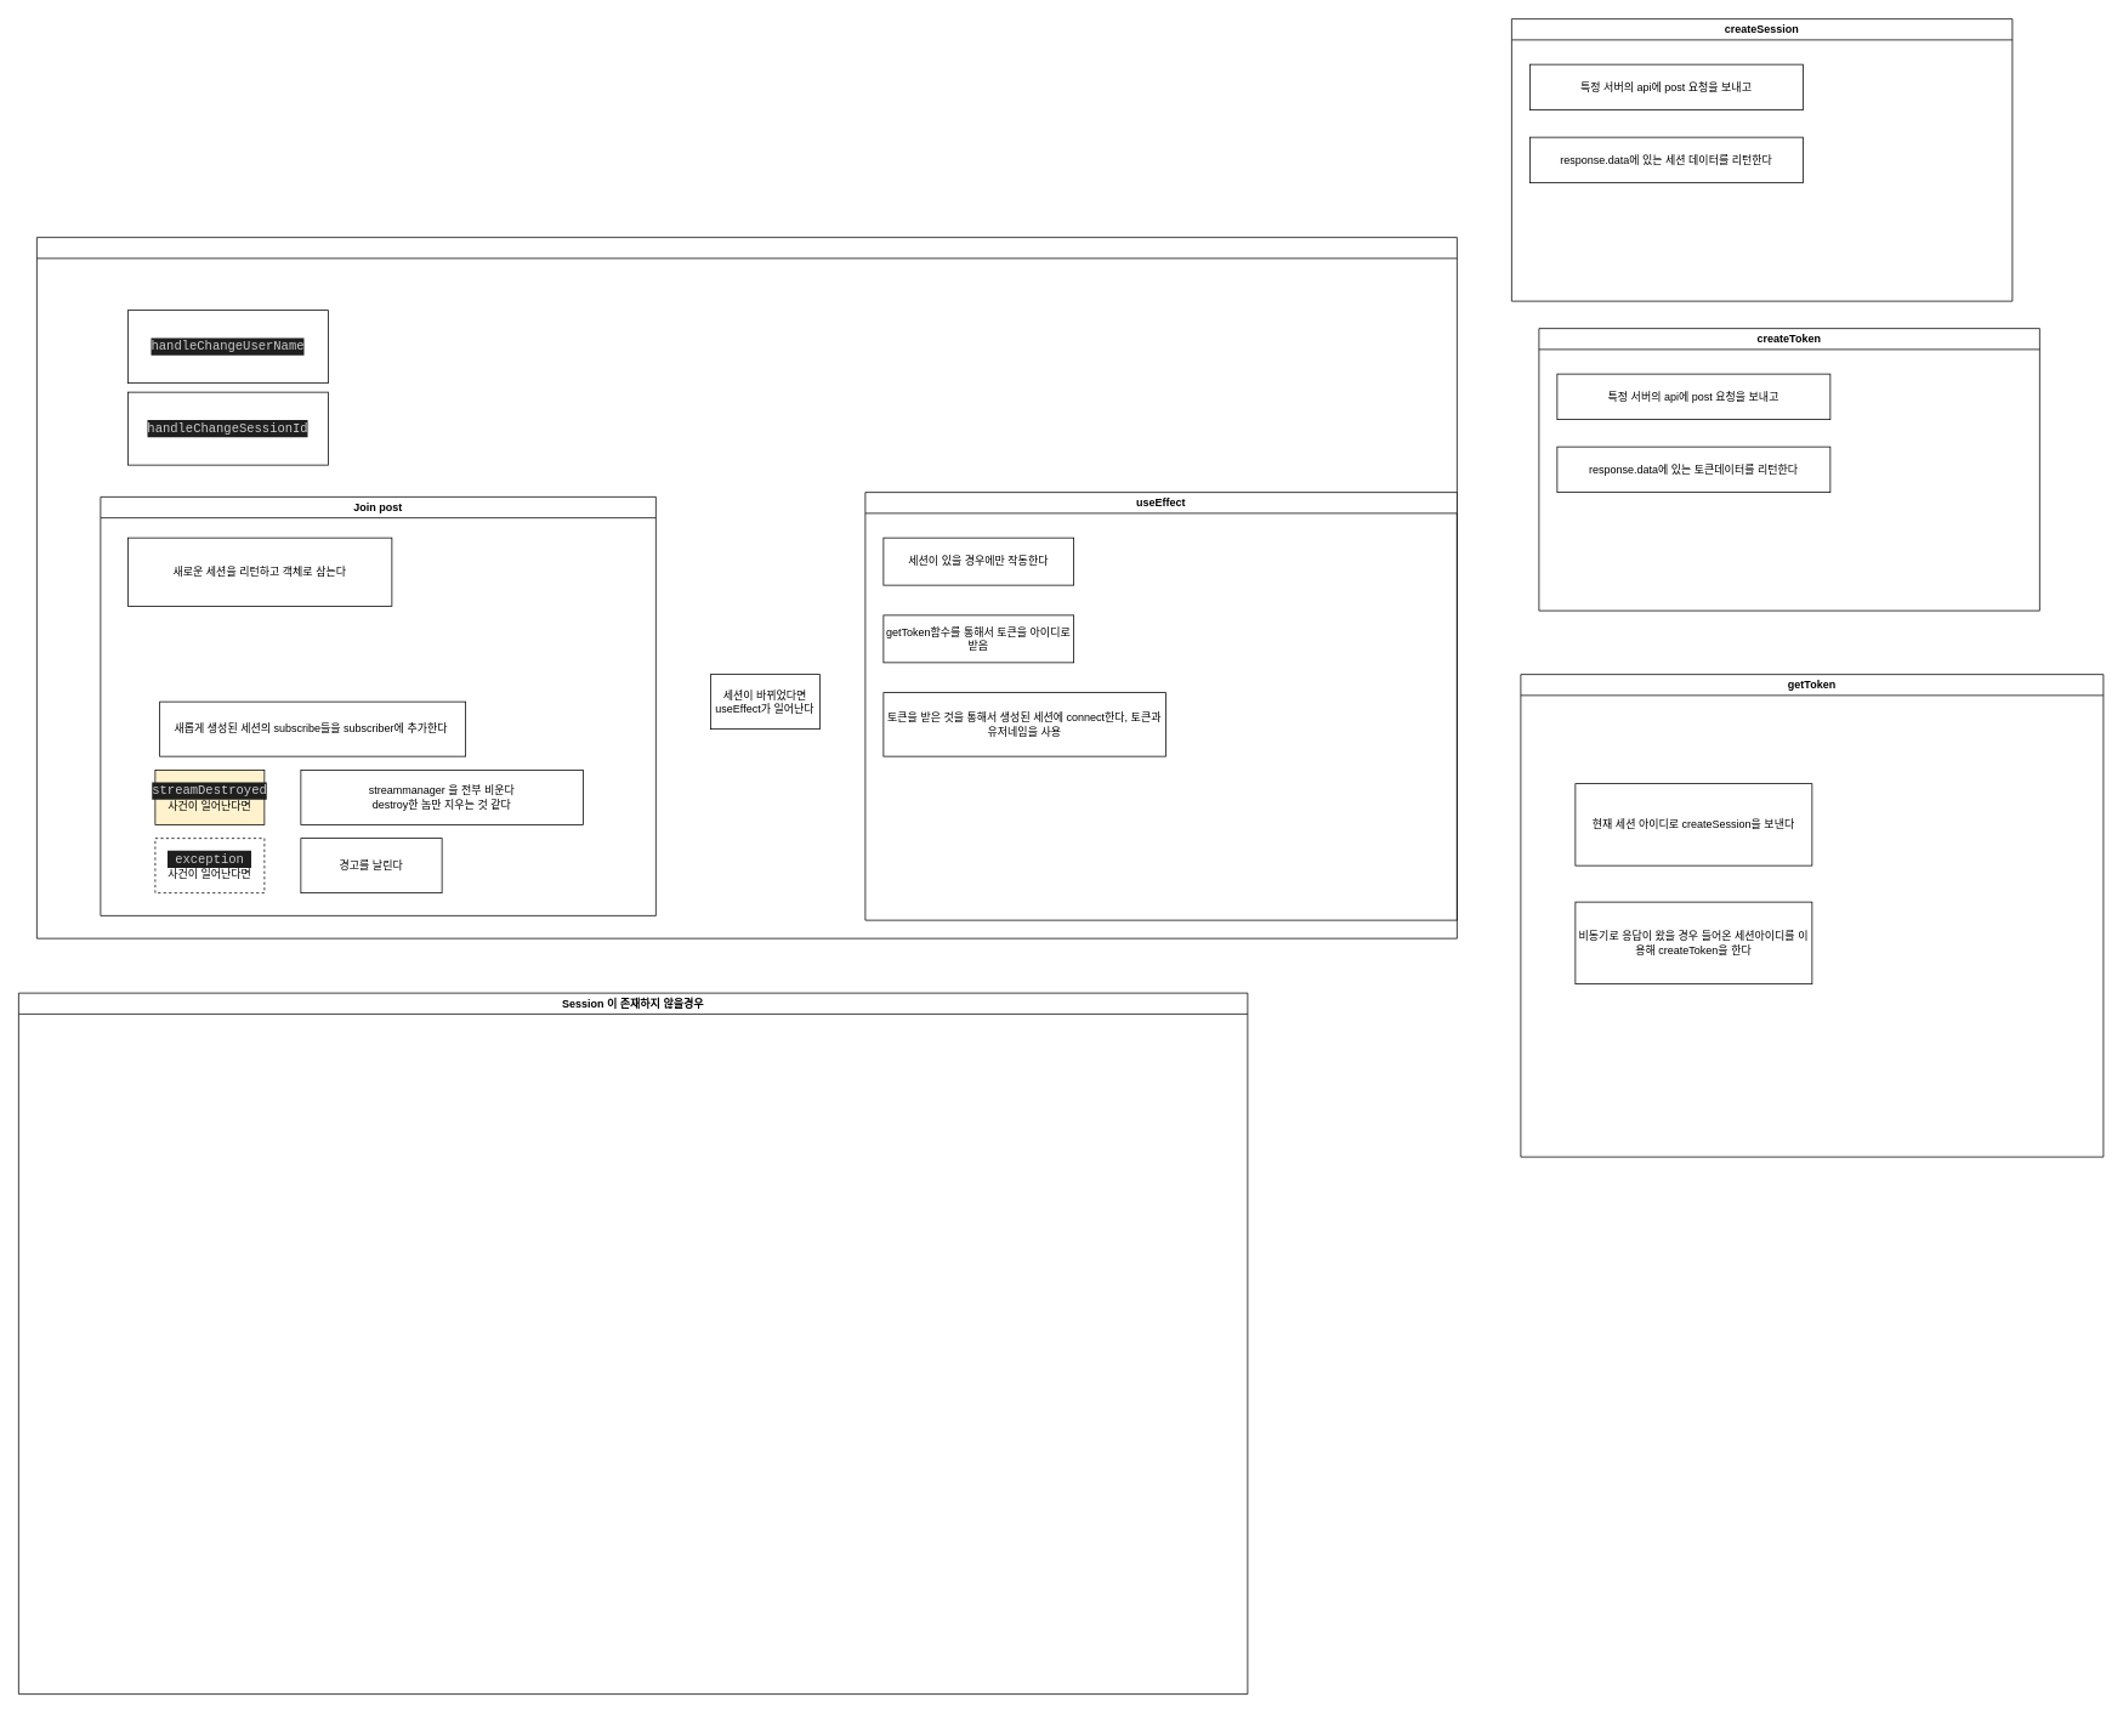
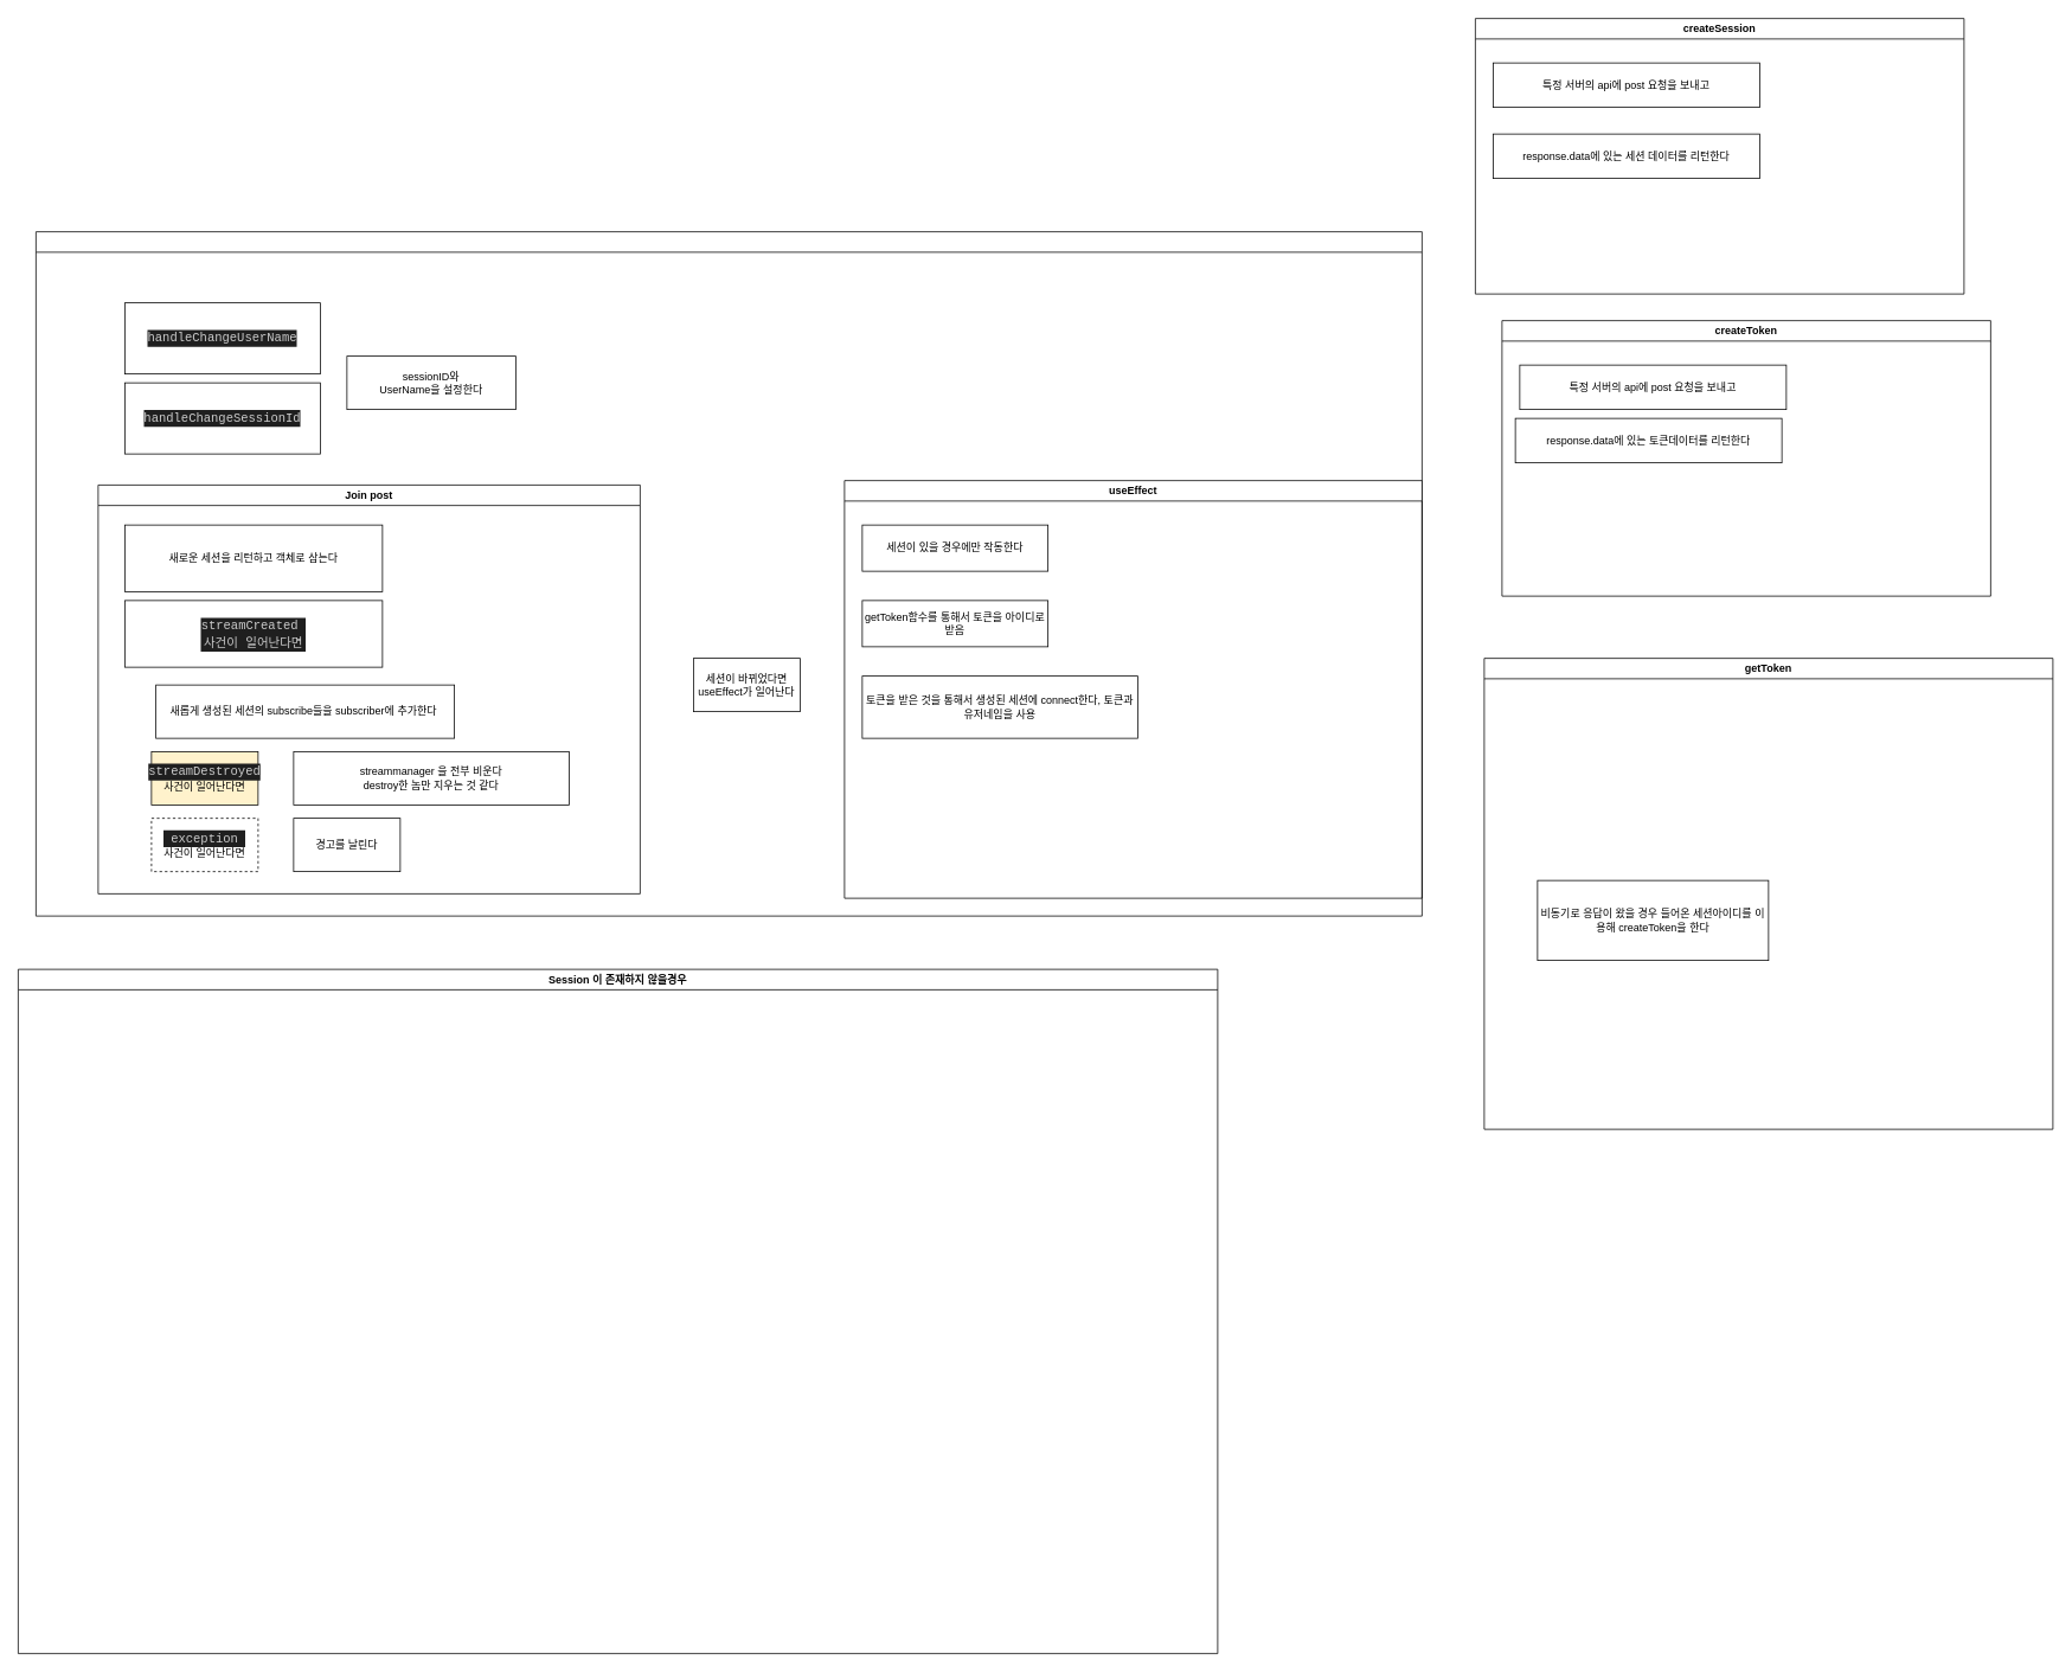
+ <mxCell id="5" value="sessionID와&lt;br&gt;UserName을 설정한다" style="rounded=0;whiteSpace=wrap;html=1;" vertex="1" parent="2"><mxGeometry x="350" y="140" width="190" height="60" as="geometry" /></mxCell>
- <mxCell id="28" value="response.data에 있는 토큰데이터를 리턴한다" style="rounded=0;whiteSpace=wrap;html=1;" vertex="1" parent="26"><mxGeometry x="20" y="130" width="300" height="50" as="geometry" /></mxCell>
+ <mxCell id="28" value="response.data에 있는 토큰데이터를 리턴한다" style="rounded=0;whiteSpace=wrap;html=1;" vertex="1" parent="26"><mxGeometry x="15" y="110" width="300" height="50" as="geometry" /></mxCell>
+ <mxCell id="8" value="&lt;div style=&quot;color: rgb(204, 204, 204); background-color: rgb(31, 31, 31); font-family: Consolas, &amp;quot;Courier New&amp;quot;, monospace; font-size: 14px; line-height: 19px;&quot;&gt;streamCreated&amp;nbsp;&lt;br&gt;사건이 일어난다면&lt;/div&gt;" style="rounded=0;whiteSpace=wrap;html=1;" vertex="1" parent="6"><mxGeometry x="30" y="130" width="290" height="75" as="geometry" /></mxCell>
- <mxCell id="21" value="현재 세션 아이디로 createSession을 보낸다" style="rounded=0;whiteSpace=wrap;html=1;" vertex="1" parent="20"><mxGeometry x="60" y="120" width="260" height="90" as="geometry" /></mxCell>
- <mxCell id="13" value="경고를 날린다" style="rounded=0;whiteSpace=wrap;html=1;" vertex="1" parent="6"><mxGeometry x="220" y="375" width="155" height="60" as="geometry" /></mxCell>
+ <mxCell id="13" value="경고를 날린다" style="rounded=0;whiteSpace=wrap;html=1;" vertex="1" parent="6"><mxGeometry x="220" y="375" width="120" height="60" as="geometry" /></mxCell>
